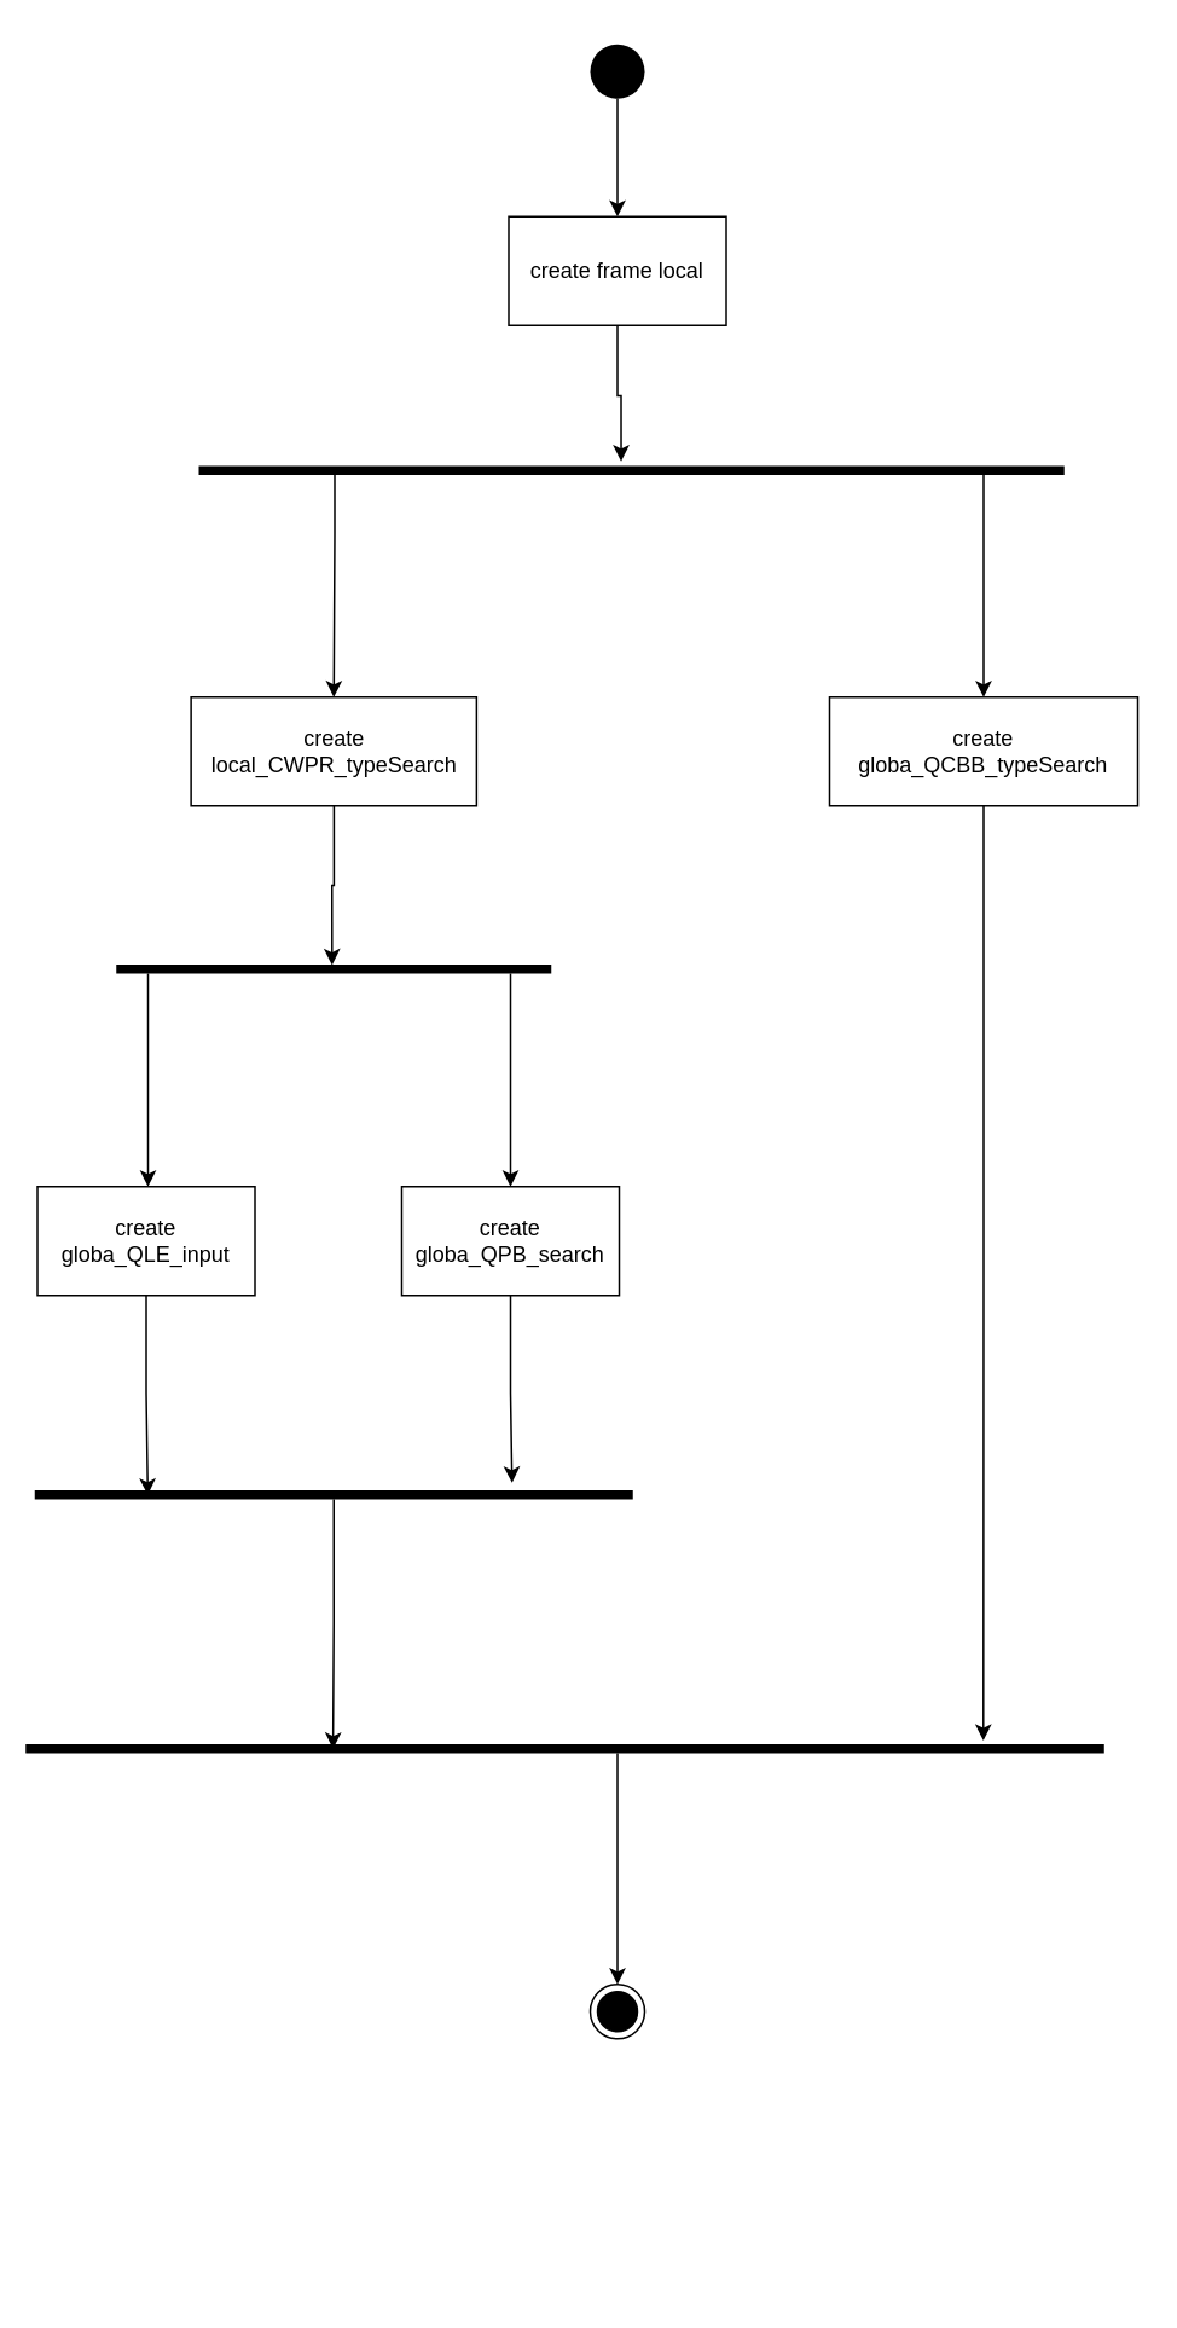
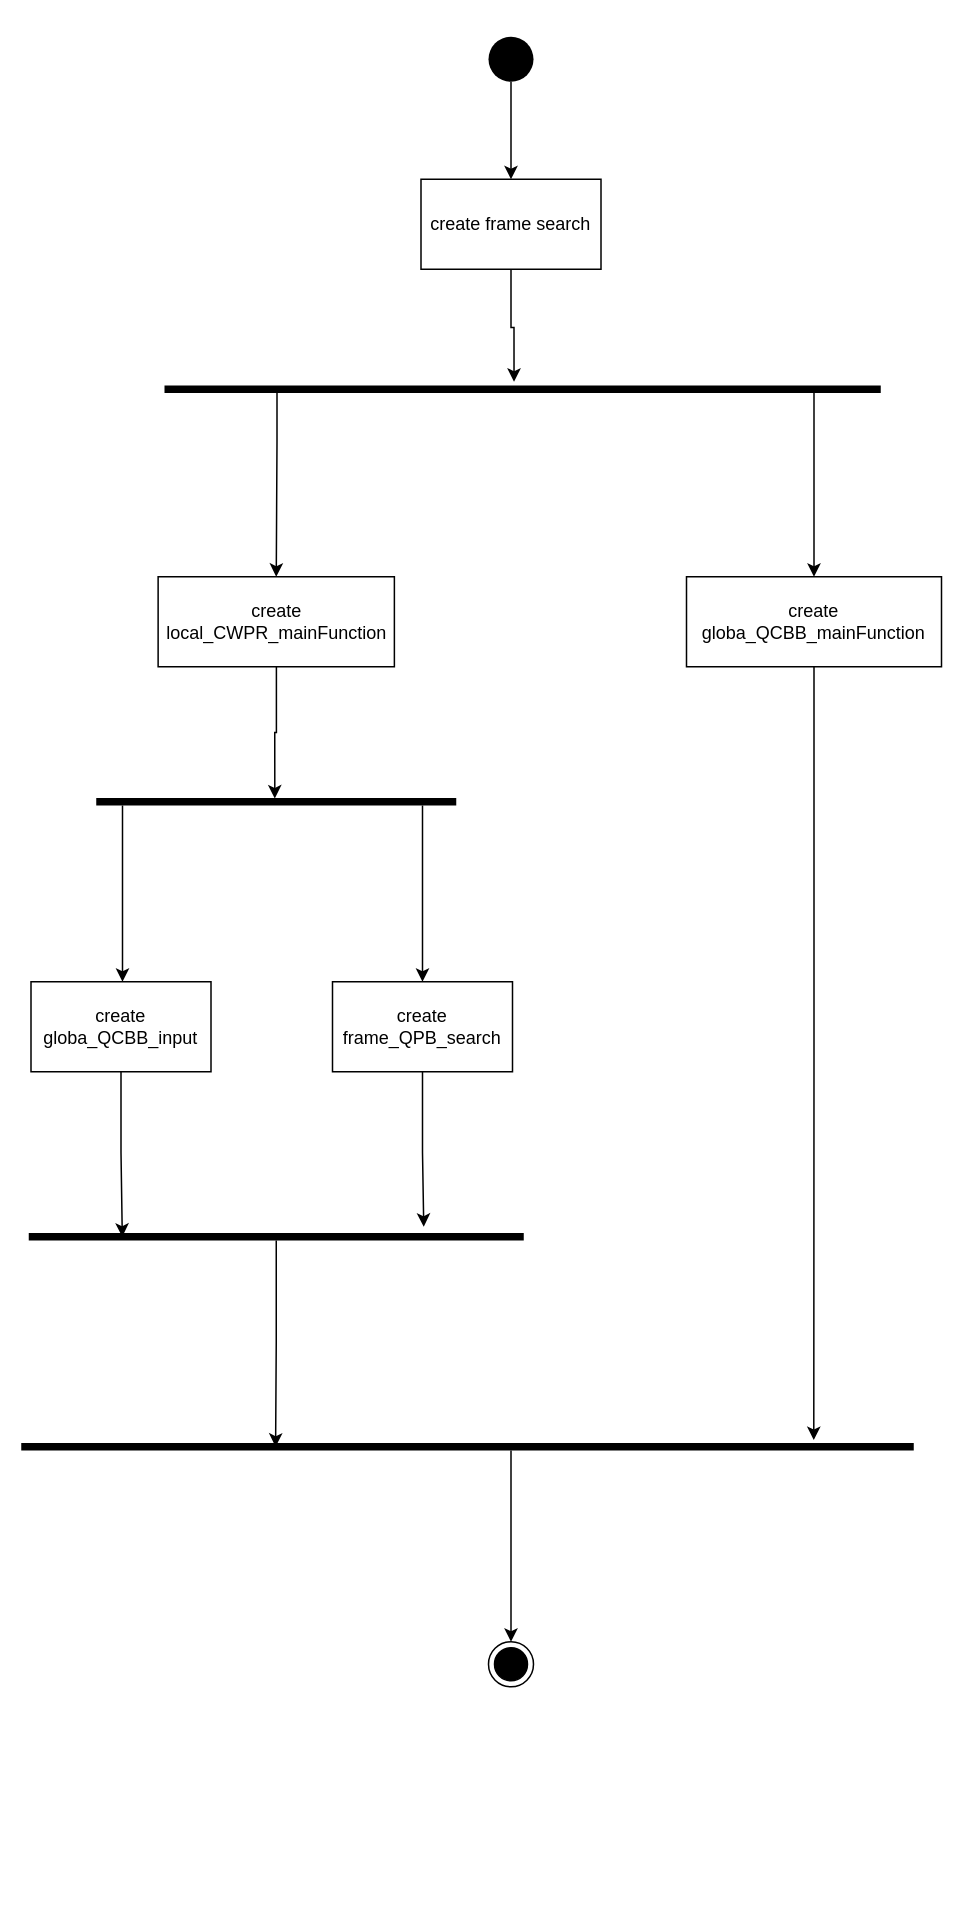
- <mxCell id="5" value="create frame local" style="whiteSpace=wrap;html=1;fillColor=default;strokeColor=default;" parent="1" vertex="1"><mxGeometry x="280" y="119" width="120" height="60" as="geometry" /></mxCell>
+ <mxCell id="5" value="create frame search" style="whiteSpace=wrap;html=1;fillColor=default;strokeColor=default;" parent="1" vertex="1"><mxGeometry x="280" y="119" width="120" height="60" as="geometry" /></mxCell>
- <mxCell id="17" value="create &lt;br&gt;local_CWPR_typeSearch" style="whiteSpace=wrap;html=1;fillColor=default;strokeColor=default;" parent="1" vertex="1"><mxGeometry x="104.75" y="384" width="157.5" height="60" as="geometry" /></mxCell>
+ <mxCell id="17" value="create &lt;br&gt;local_CWPR_mainFunction" style="whiteSpace=wrap;html=1;fillColor=default;strokeColor=default;" parent="1" vertex="1"><mxGeometry x="104.75" y="384" width="157.5" height="60" as="geometry" /></mxCell>
- <mxCell id="12" value="create &lt;br&gt;globa_QCBB_typeSearch" style="whiteSpace=wrap;html=1;fillColor=default;strokeColor=default;" parent="1" vertex="1"><mxGeometry x="457" y="384" width="170" height="60" as="geometry" /></mxCell>
+ <mxCell id="12" value="create &lt;br&gt;globa_QCBB_mainFunction" style="whiteSpace=wrap;html=1;fillColor=default;strokeColor=default;" parent="1" vertex="1"><mxGeometry x="457" y="384" width="170" height="60" as="geometry" /></mxCell>
- <mxCell id="10" value="create &lt;br&gt;globa_QLE_input" style="whiteSpace=wrap;html=1;fillColor=default;strokeColor=default;" parent="1" vertex="1"><mxGeometry x="20" y="654" width="120" height="60" as="geometry" /></mxCell>
+ <mxCell id="10" value="create &lt;br&gt;globa_QCBB_input" style="whiteSpace=wrap;html=1;fillColor=default;strokeColor=default;" parent="1" vertex="1"><mxGeometry x="20" y="654" width="120" height="60" as="geometry" /></mxCell>
- <mxCell id="19" value="create &lt;br&gt;globa_QPB_search" style="whiteSpace=wrap;html=1;fillColor=default;strokeColor=default;" parent="1" vertex="1"><mxGeometry x="221" y="654" width="120" height="60" as="geometry" /></mxCell>
+ <mxCell id="19" value="create &lt;br&gt;frame_QPB_search" style="whiteSpace=wrap;html=1;fillColor=default;strokeColor=default;" parent="1" vertex="1"><mxGeometry x="221" y="654" width="120" height="60" as="geometry" /></mxCell>
